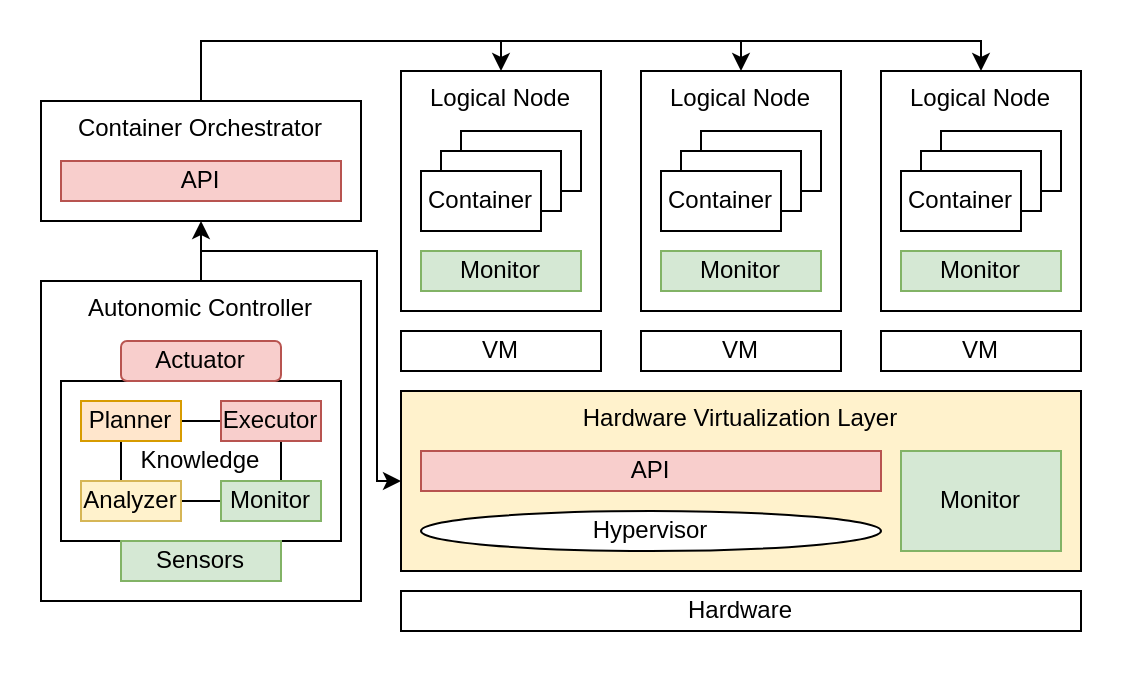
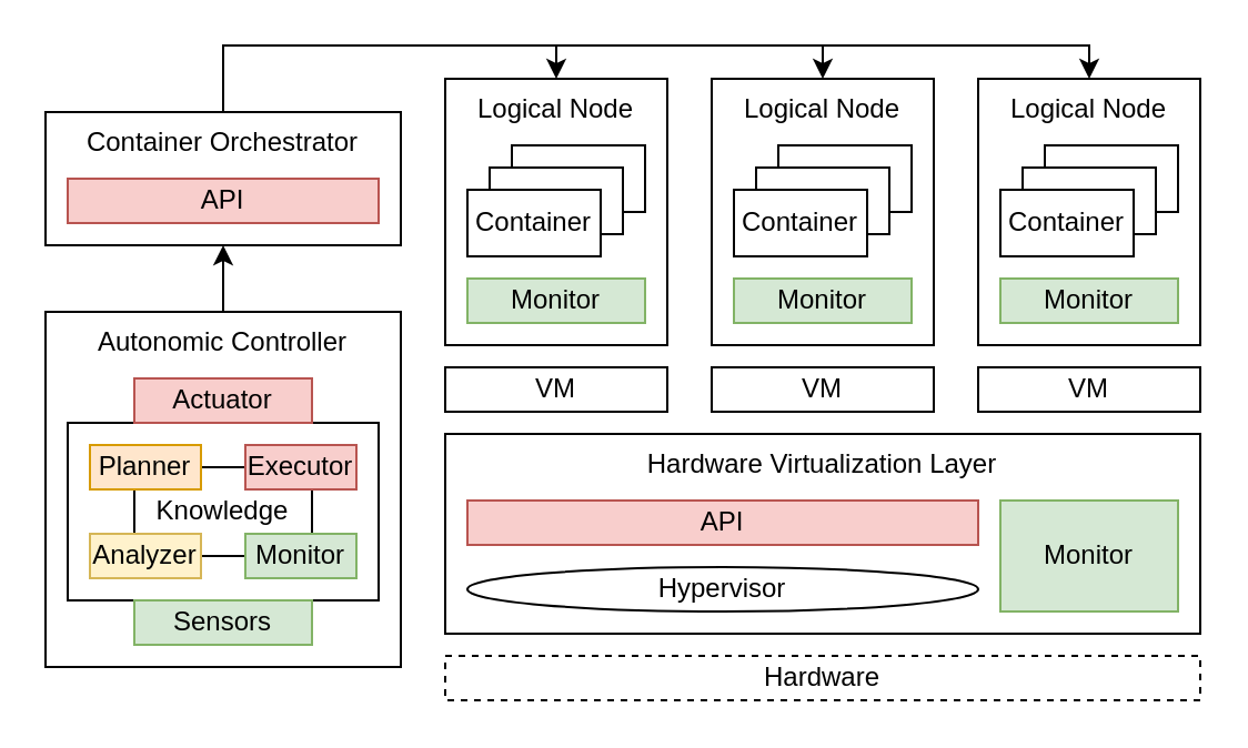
- <mxCell id="3" style="edgeStyle=orthogonalEdgeStyle;rounded=0;jumpStyle=arc;orthogonalLoop=1;jettySize=auto;html=1;exitX=0.5;exitY=0;exitDx=0;exitDy=0;entryX=0;entryY=0.5;entryDx=0;entryDy=0;" parent="1" source="32" target="12" edge="1"><mxGeometry relative="1" as="geometry"><Array as="points"><mxPoint x="100" y="125" /><mxPoint x="188" y="125" /><mxPoint x="188" y="240" /></Array></mxGeometry></mxCell>
- <mxCell id="40" value="Actuator" style="whiteSpace=wrap;html=1;fillColor=#f8cecc;strokeColor=#b85450;rounded=1;" parent="1" vertex="1"><mxGeometry x="60" y="170" width="80" height="20" as="geometry" /></mxCell>
+ <mxCell id="40" value="Actuator" style="rounded=0;whiteSpace=wrap;html=1;fillColor=#f8cecc;strokeColor=#b85450;" parent="1" vertex="1"><mxGeometry x="60" y="170" width="80" height="20" as="geometry" /></mxCell>
- <mxCell id="12" value="Hardware Virtualization Layer" style="rounded=0;whiteSpace=wrap;html=1;verticalAlign=top;fillColor=#fff2cc;" parent="1" vertex="1"><mxGeometry x="200" y="195" width="340" height="90" as="geometry" /></mxCell>
+ <mxCell id="12" value="Hardware Virtualization Layer" style="rounded=0;whiteSpace=wrap;html=1;verticalAlign=top;" parent="1" vertex="1"><mxGeometry x="200" y="195" width="340" height="90" as="geometry" /></mxCell>
- <mxCell id="7" value="Hardware" style="rounded=0;whiteSpace=wrap;html=1;" parent="1" vertex="1"><mxGeometry x="200" y="295" width="340" height="20" as="geometry" /></mxCell>
+ <mxCell id="7" value="Hardware" style="rounded=0;whiteSpace=wrap;html=1;dashed=1;" parent="1" vertex="1"><mxGeometry x="200" y="295" width="340" height="20" as="geometry" /></mxCell>
